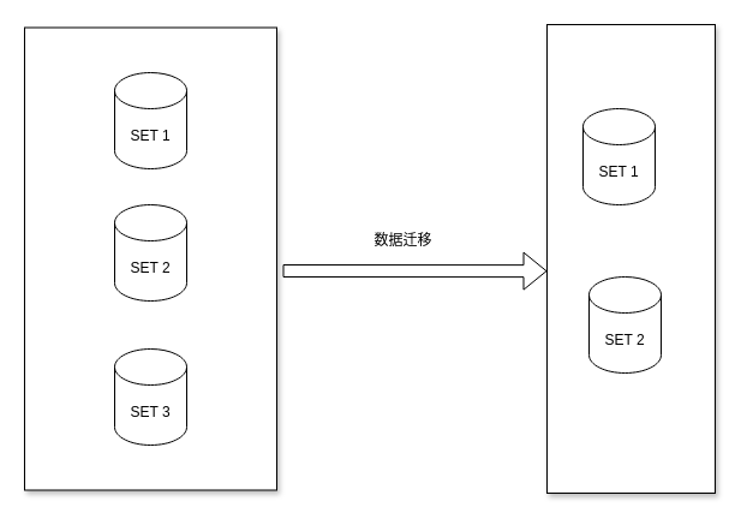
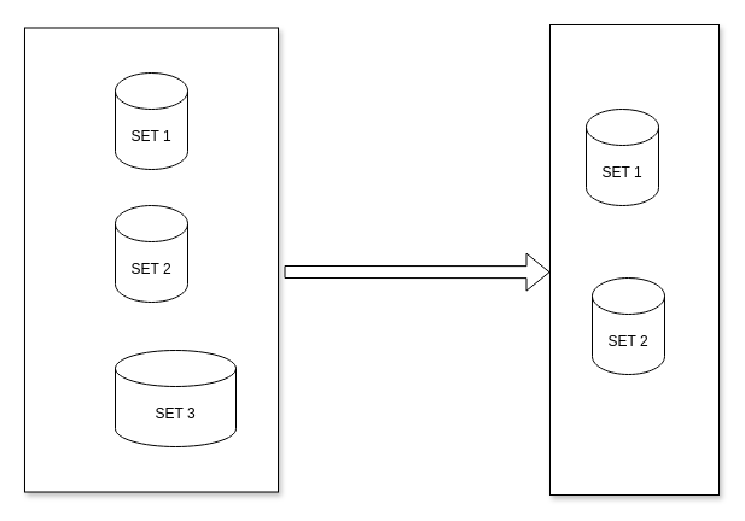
- <mxCell id="10" value="数据迁移" style="text;html=1;align=center;verticalAlign=middle;resizable=0;points=[];autosize=1;strokeColor=none;" vertex="1" parent="1"><mxGeometry x="305" y="190" width="60" height="20" as="geometry" /></mxCell>
- <mxCell id="6" value="SET 3" style="shape=cylinder3;whiteSpace=wrap;html=1;boundedLbl=1;backgroundOutline=1;size=15;" vertex="1" parent="1"><mxGeometry x="95" y="290" width="60" height="80" as="geometry" /></mxCell>
+ <mxCell id="6" value="SET 3" style="shape=cylinder3;whiteSpace=wrap;html=1;boundedLbl=1;backgroundOutline=1;size=15;" vertex="1" parent="1"><mxGeometry x="95" y="290" width="100" height="80" as="geometry" /></mxCell>
